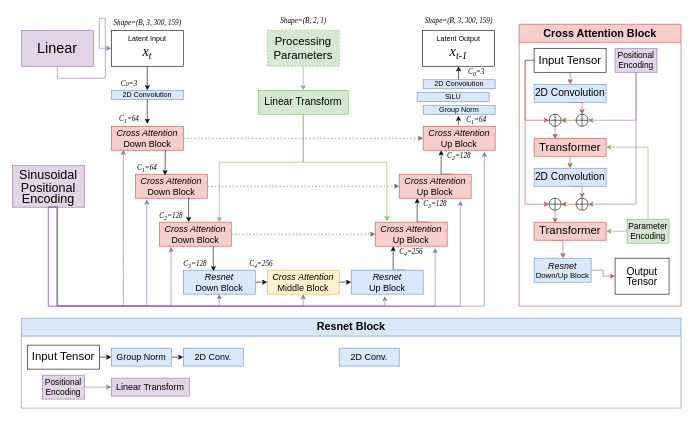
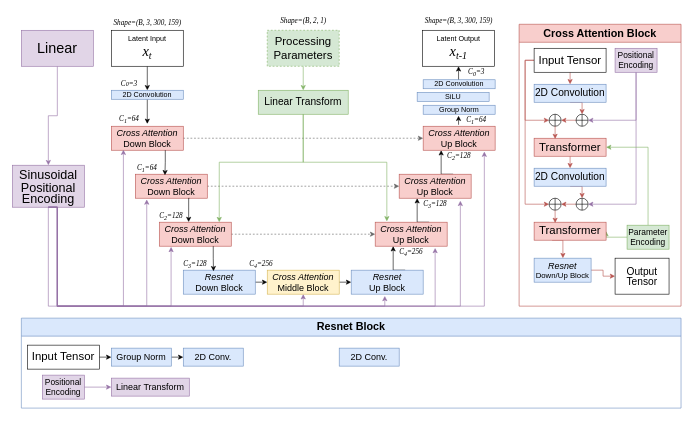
- <mxCell id="2" style="edgeStyle=orthogonalEdgeStyle;rounded=0;orthogonalLoop=1;jettySize=auto;html=1;exitX=0.5;exitY=1;exitDx=0;exitDy=0;fillColor=#e1d5e7;strokeColor=#9673a6;" parent="1" source="3" target="5" edge="1"><mxGeometry relative="1" as="geometry" /></mxCell>
+ <mxCell id="2" style="edgeStyle=orthogonalEdgeStyle;rounded=0;orthogonalLoop=1;jettySize=auto;html=1;exitX=0.5;exitY=1;exitDx=0;exitDy=0;entryX=0.5;entryY=0;entryDx=0;entryDy=0;fillColor=#e1d5e7;strokeColor=#9673a6;" parent="1" source="3" target="28" edge="1"><mxGeometry relative="1" as="geometry" /></mxCell>
- <mxCell id="57" value="&lt;font style=&quot;font-size: 14px;&quot;&gt;Parameter Encoding&lt;/font&gt;" style="rounded=0;whiteSpace=wrap;html=1;fillColor=#d5e8d4;strokeColor=#82b366;" parent="41" vertex="1"><mxGeometry x="180" y="325" width="70" height="40" as="geometry" /></mxCell>
+ <mxCell id="57" value="&lt;font style=&quot;font-size: 14px;&quot;&gt;Parameter Encoding&lt;/font&gt;" style="rounded=0;whiteSpace=wrap;html=1;fillColor=#d5e8d4;strokeColor=#82b366;" parent="41" vertex="1"><mxGeometry x="180" y="335" width="70" height="40" as="geometry" /></mxCell>
- <mxCell id="26" style="edgeStyle=orthogonalEdgeStyle;rounded=0;orthogonalLoop=1;jettySize=auto;html=1;exitX=0.5;exitY=1;exitDx=0;exitDy=0;entryX=0.5;entryY=1;entryDx=0;entryDy=0;fillColor=#e1d5e7;strokeColor=#9673a6;" parent="1" source="28" target="19" edge="1"><mxGeometry relative="1" as="geometry" /></mxCell>
